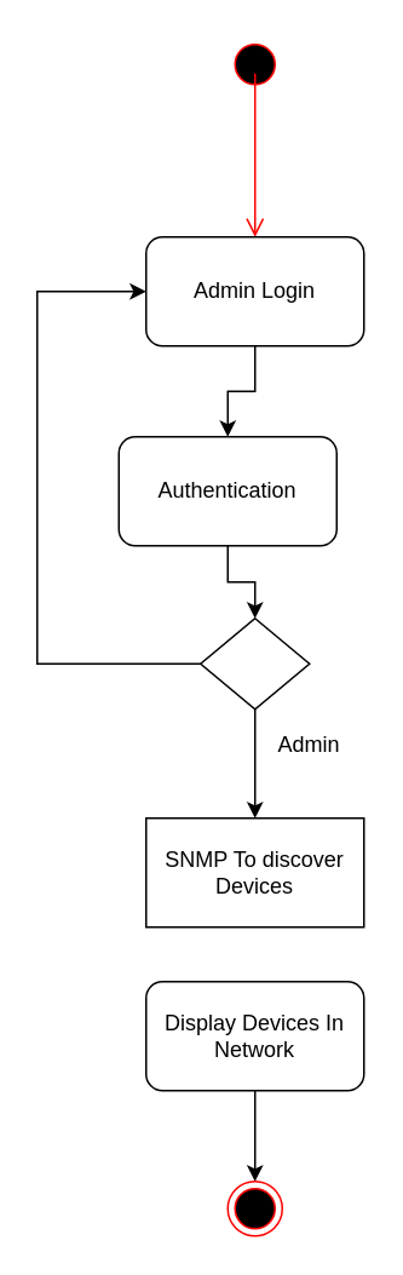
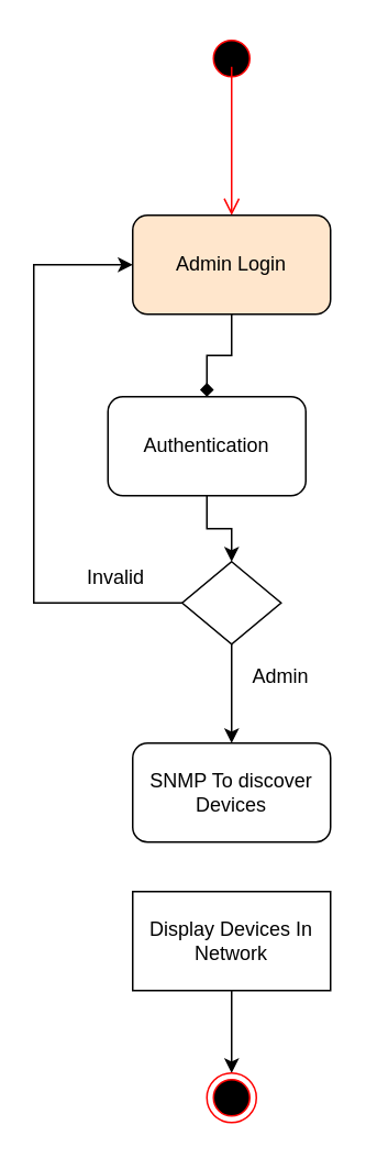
- <mxCell id="5" value="Admin Login" style="rounded=1;whiteSpace=wrap;html=1;" vertex="1" parent="1"><mxGeometry x="80" y="130" width="120" height="60" as="geometry" /></mxCell>
+ <mxCell id="5" value="Admin Login" style="rounded=1;whiteSpace=wrap;html=1;fillColor=#ffe6cc;" vertex="1" parent="1"><mxGeometry x="80" y="130" width="120" height="60" as="geometry" /></mxCell>
- <mxCell id="4" style="edgeStyle=orthogonalEdgeStyle;rounded=0;orthogonalLoop=1;jettySize=auto;html=1;" edge="1" parent="1" source="5" target="7"><mxGeometry relative="1" as="geometry" /></mxCell>
+ <mxCell id="4" style="edgeStyle=orthogonalEdgeStyle;rounded=0;orthogonalLoop=1;jettySize=auto;html=1;endArrow=diamond;" edge="1" parent="1" source="5" target="7"><mxGeometry relative="1" as="geometry" /></mxCell>
+ <mxCell id="16" value="Invalid" style="text;html=1;strokeColor=none;fillColor=none;align=center;verticalAlign=middle;whiteSpace=wrap;rounded=0;" vertex="1" parent="1"><mxGeometry x="50" y="340" width="40" height="20" as="geometry" /></mxCell>
- <mxCell id="11" value="SNMP To discover Devices" style="whiteSpace=wrap;html=1;rounded=0;" vertex="1" parent="1"><mxGeometry x="80" y="450" width="120" height="60" as="geometry" /></mxCell>
+ <mxCell id="11" value="SNMP To discover Devices" style="rounded=1;whiteSpace=wrap;html=1;" vertex="1" parent="1"><mxGeometry x="80" y="450" width="120" height="60" as="geometry" /></mxCell>
- <mxCell id="13" value="Display Devices In Network" style="rounded=1;whiteSpace=wrap;html=1;" vertex="1" parent="1"><mxGeometry x="80" y="540" width="120" height="60" as="geometry" /></mxCell>
+ <mxCell id="13" value="Display Devices In Network" style="whiteSpace=wrap;html=1;rounded=0;" vertex="1" parent="1"><mxGeometry x="80" y="540" width="120" height="60" as="geometry" /></mxCell>
